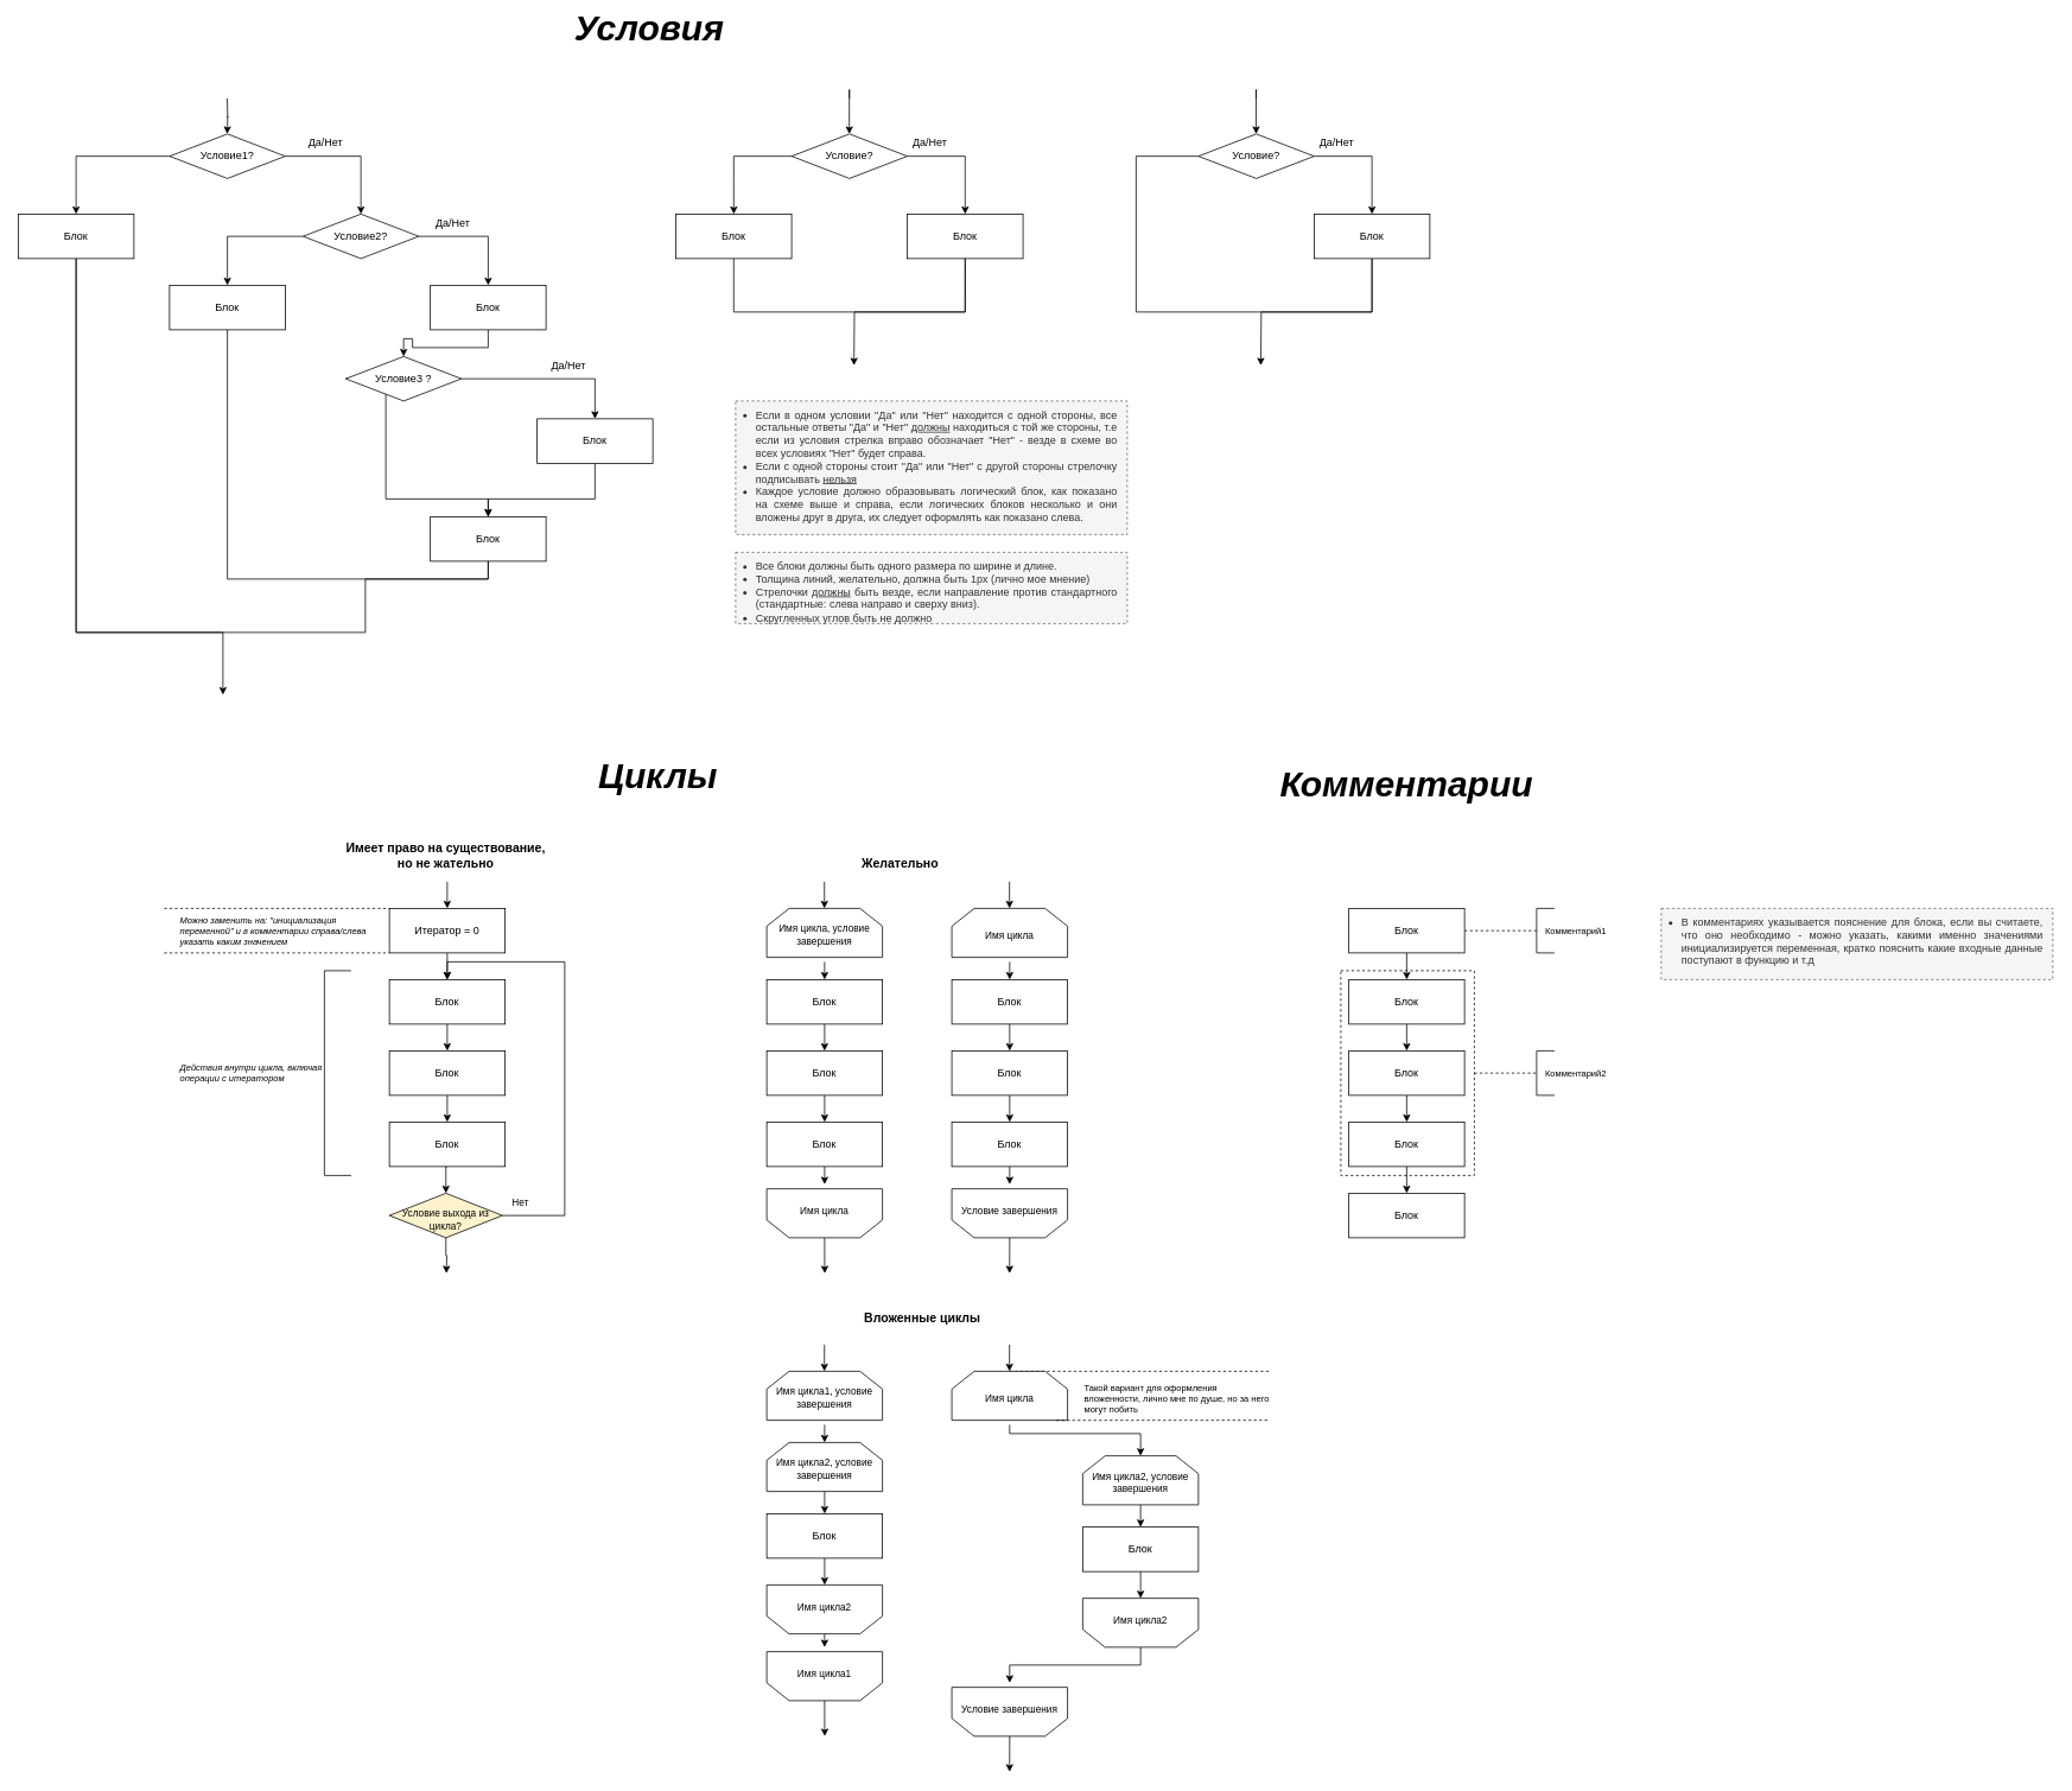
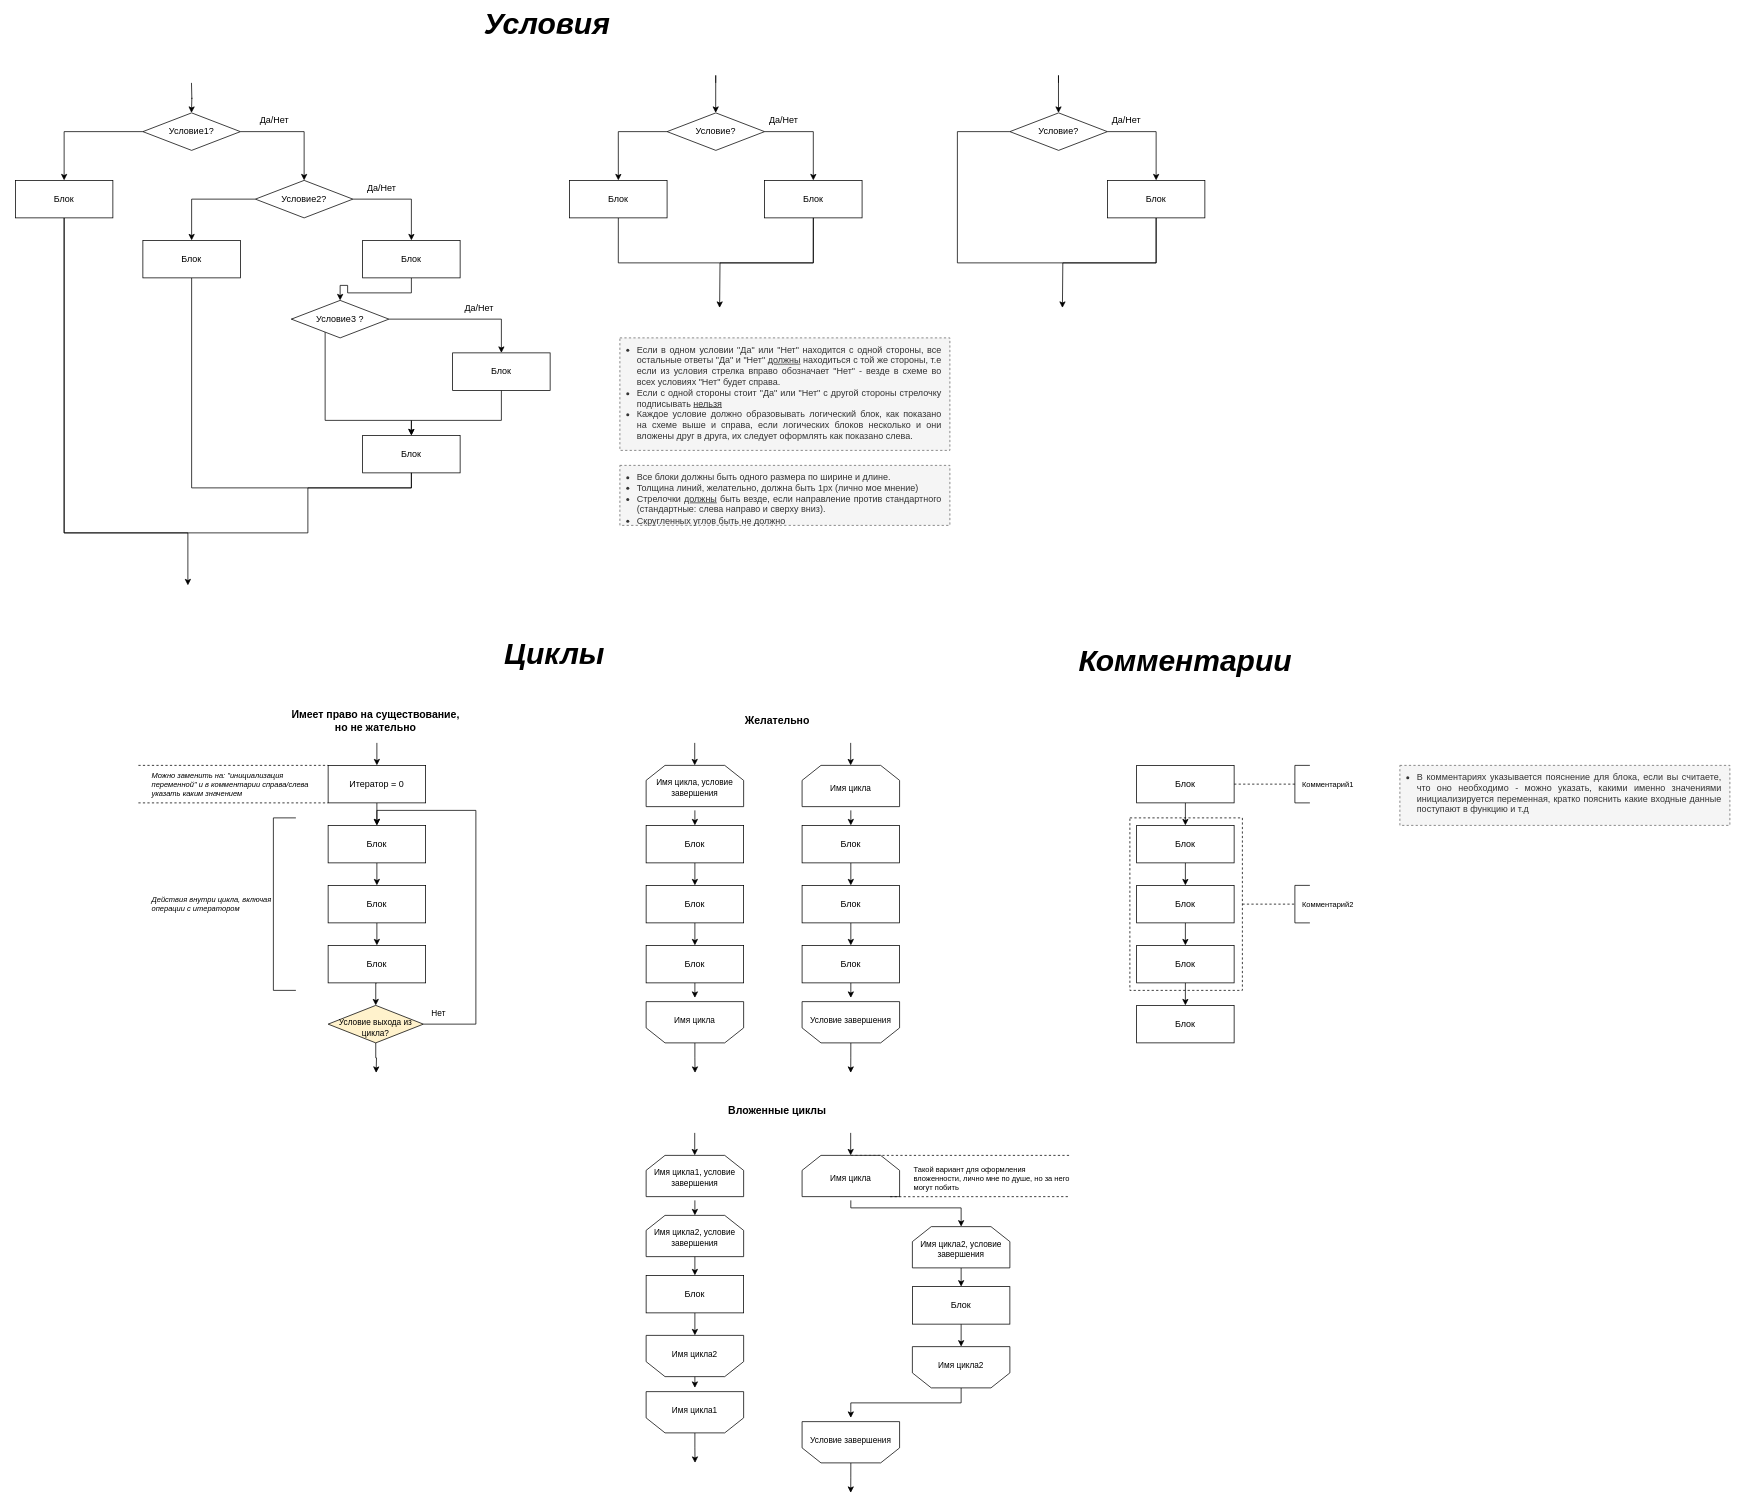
- <mxCell id="71" value="&lt;font style=&quot;font-size: 14px&quot;&gt;Желательно&lt;/font&gt;" style="text;html=1;strokeColor=none;fillColor=none;align=center;verticalAlign=middle;whiteSpace=wrap;rounded=0;fontSize=11;fontStyle=1" parent="1" vertex="1"><mxGeometry x="900" y="960" width="222" height="20" as="geometry" /></mxCell>
+ <mxCell id="71" value="&lt;font style=&quot;font-size: 14px&quot;&gt;Желательно&lt;/font&gt;" style="text;html=1;strokeColor=none;fillColor=none;align=center;verticalAlign=middle;whiteSpace=wrap;rounded=0;fontSize=11;fontStyle=1" parent="1" vertex="1"><mxGeometry x="925" y="950" width="222" height="20" as="geometry" /></mxCell>
